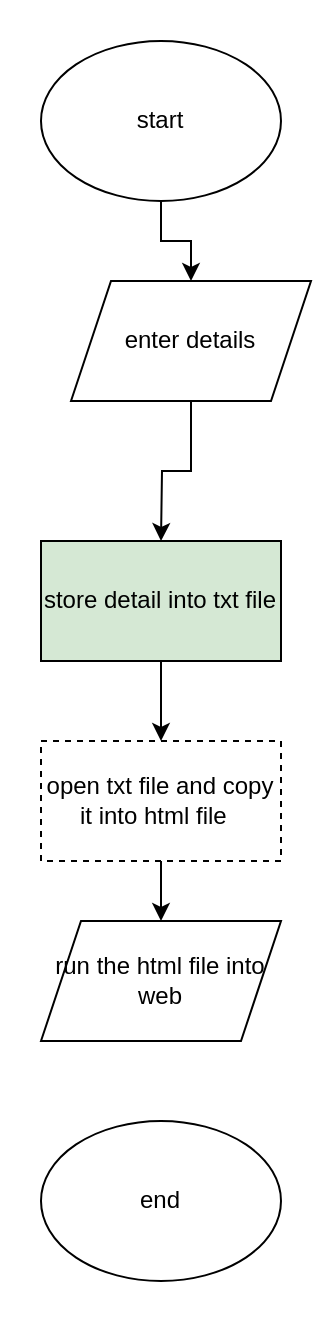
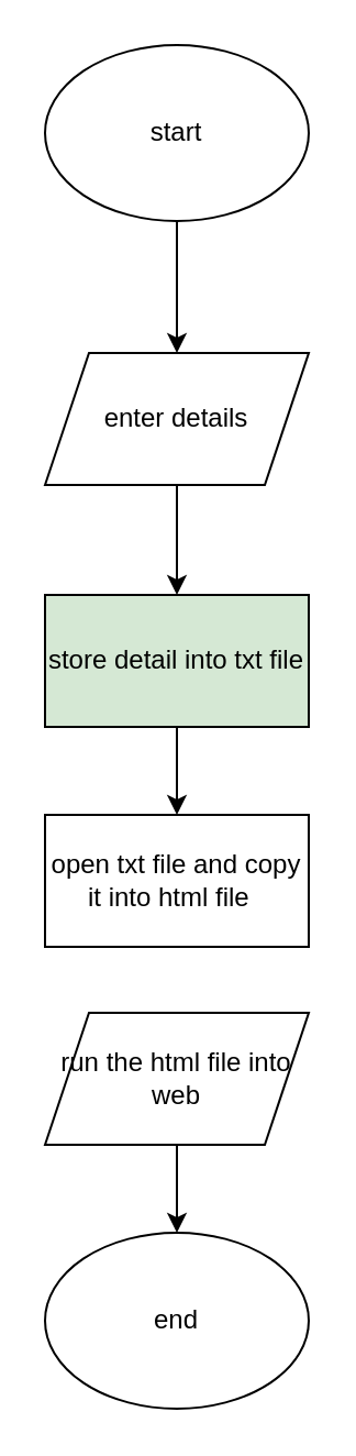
- <mxCell id="5" value="enter details" style="shape=parallelogram;perimeter=parallelogramPerimeter;whiteSpace=wrap;html=1;fixedSize=1;" vertex="1" parent="1"><mxGeometry x="35" y="140" width="120" height="60" as="geometry" /></mxCell>
+ <mxCell id="5" value="enter details" style="shape=parallelogram;perimeter=parallelogramPerimeter;whiteSpace=wrap;html=1;fixedSize=1;" vertex="1" parent="1"><mxGeometry x="20" y="160" width="120" height="60" as="geometry" /></mxCell>
- <mxCell id="9" value="open txt file and copy it into html file&lt;span style=&quot;white-space: pre&quot;&gt;&#09;&lt;/span&gt;" style="rounded=0;whiteSpace=wrap;html=1;dashed=1;" vertex="1" parent="1"><mxGeometry x="20" y="370" width="120" height="60" as="geometry" /></mxCell>
+ <mxCell id="9" value="open txt file and copy it into html file&lt;span style=&quot;white-space: pre&quot;&gt;&#09;&lt;/span&gt;" style="rounded=0;whiteSpace=wrap;html=1;" vertex="1" parent="1"><mxGeometry x="20" y="370" width="120" height="60" as="geometry" /></mxCell>
- <mxCell id="8" style="edgeStyle=orthogonalEdgeStyle;rounded=0;orthogonalLoop=1;jettySize=auto;html=1;" edge="1" parent="1" source="9" target="11"><mxGeometry relative="1" as="geometry"><mxPoint x="80" y="470" as="targetPoint" /></mxGeometry></mxCell>
+ <mxCell id="10" style="edgeStyle=orthogonalEdgeStyle;rounded=0;orthogonalLoop=1;jettySize=auto;html=1;" edge="1" parent="1" source="11" target="12"><mxGeometry relative="1" as="geometry"><mxPoint x="80" y="560" as="targetPoint" /></mxGeometry></mxCell>
